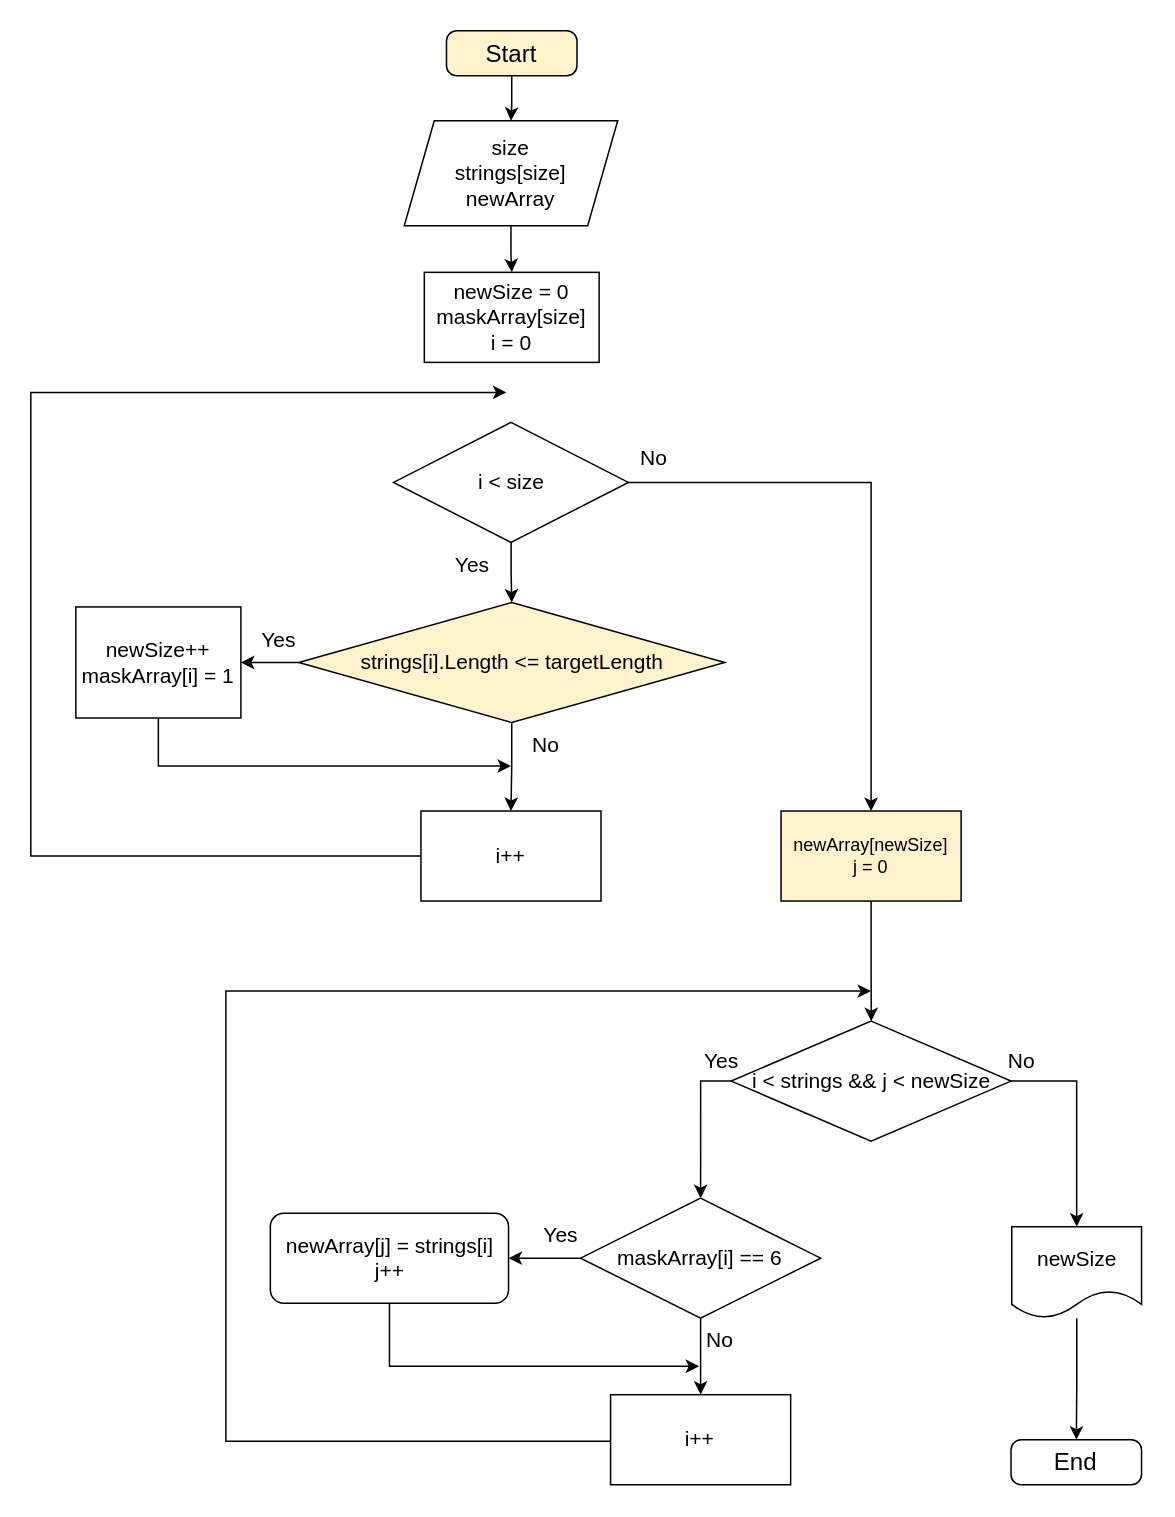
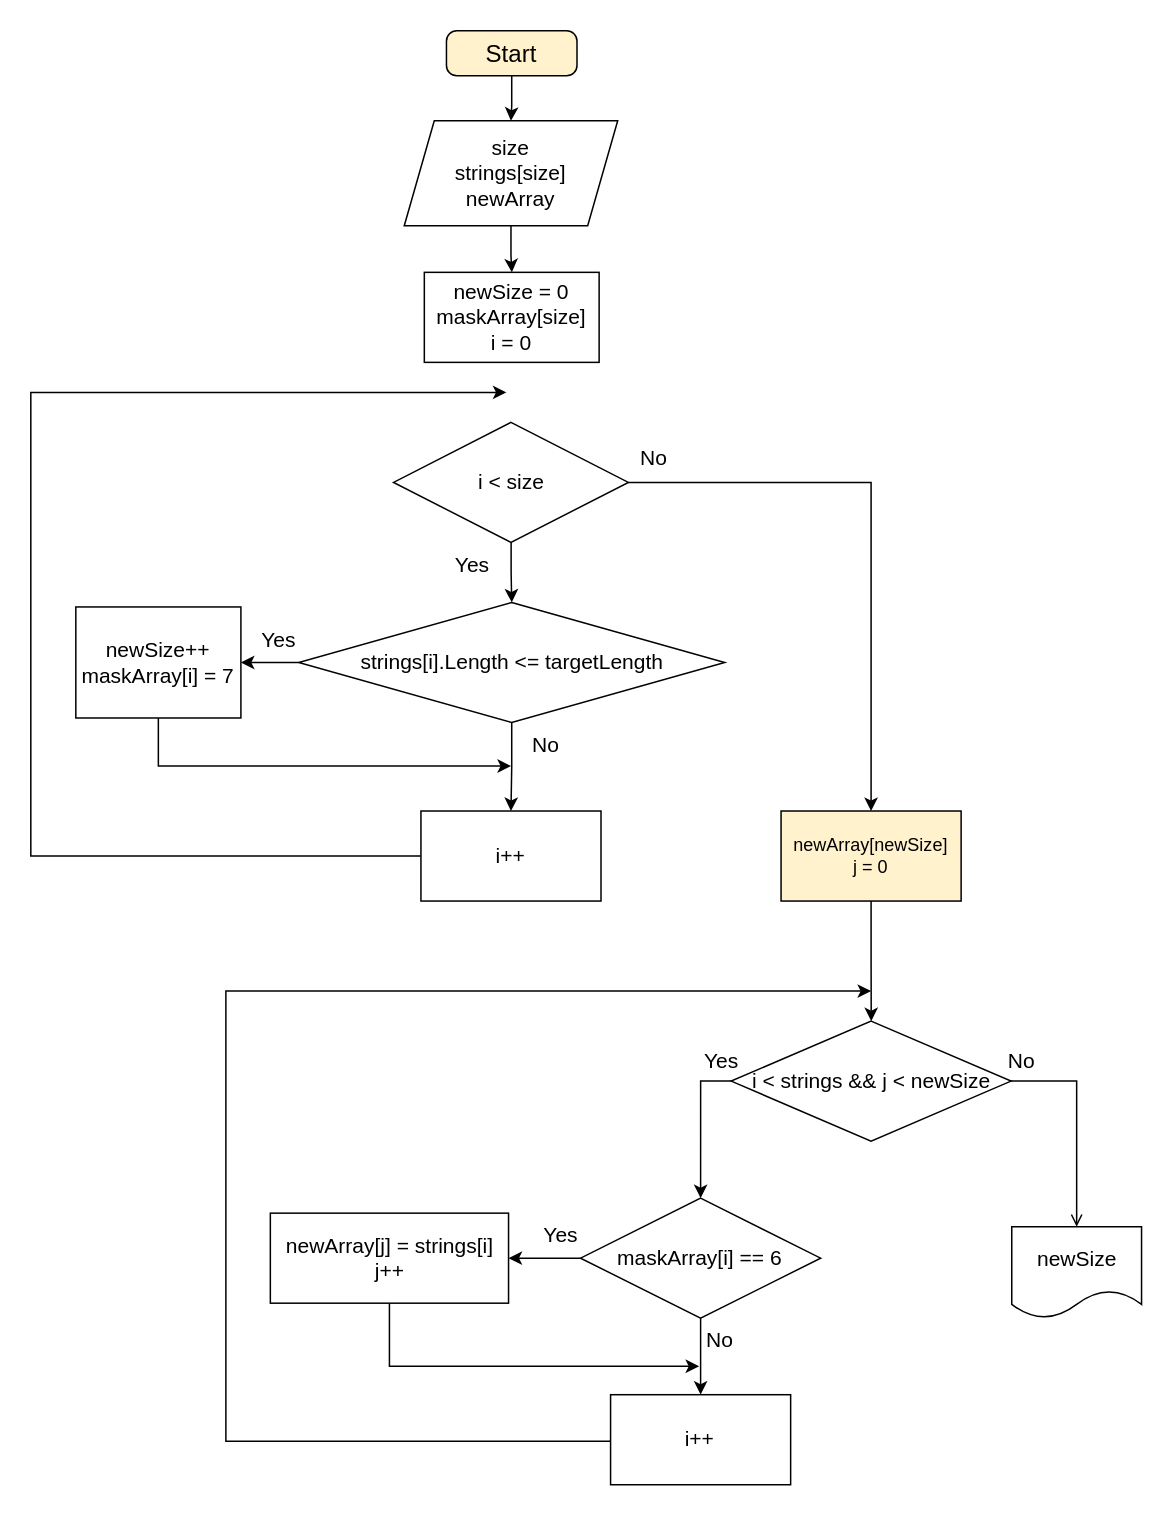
- <mxCell id="22" value="newSize++&lt;br&gt;maskArray[i] = 1" style="whiteSpace=wrap;html=1;fontSize=14;" vertex="1" parent="1"><mxGeometry x="50" y="404" width="110.01" height="74" as="geometry" /></mxCell>
+ <mxCell id="22" value="newSize++&lt;br&gt;maskArray[i] = 7" style="whiteSpace=wrap;html=1;fontSize=14;" vertex="1" parent="1"><mxGeometry x="50" y="404" width="110.01" height="74" as="geometry" /></mxCell>
- <mxCell id="20" value="strings[i].Length &amp;lt;= targetLength" style="rhombus;whiteSpace=wrap;html=1;fontSize=14;fillColor=#fff2cc;" vertex="1" parent="1"><mxGeometry x="198.56" y="401" width="283.88" height="80" as="geometry" /></mxCell>
+ <mxCell id="20" value="strings[i].Length &amp;lt;= targetLength" style="rhombus;whiteSpace=wrap;html=1;fontSize=14;" vertex="1" parent="1"><mxGeometry x="198.56" y="401" width="283.88" height="80" as="geometry" /></mxCell>
- <mxCell id="28" style="edgeStyle=orthogonalEdgeStyle;rounded=0;orthogonalLoop=1;jettySize=auto;html=1;entryX=0.5;entryY=0;entryDx=0;entryDy=0;exitX=1;exitY=0.5;exitDx=0;exitDy=0;" edge="1" parent="1" source="29" target="12"><mxGeometry relative="1" as="geometry" /></mxCell>
+ <mxCell id="28" style="edgeStyle=orthogonalEdgeStyle;rounded=0;orthogonalLoop=1;jettySize=auto;html=1;entryX=0.5;entryY=0;entryDx=0;entryDy=0;exitX=1;exitY=0.5;exitDx=0;exitDy=0;endArrow=open;" edge="1" parent="1" source="29" target="12"><mxGeometry relative="1" as="geometry" /></mxCell>
- <mxCell id="36" value="newArray[j] = strings[i]&lt;br&gt;j++" style="whiteSpace=wrap;html=1;fontSize=14;rounded=1;" vertex="1" parent="1"><mxGeometry x="179.63" y="808" width="158.75" height="60" as="geometry" /></mxCell>
+ <mxCell id="36" value="newArray[j] = strings[i]&lt;br&gt;j++" style="whiteSpace=wrap;html=1;fontSize=14;" vertex="1" parent="1"><mxGeometry x="179.63" y="808" width="158.75" height="60" as="geometry" /></mxCell>
- <mxCell id="11" value="" style="edgeStyle=orthogonalEdgeStyle;rounded=0;orthogonalLoop=1;jettySize=auto;html=1;fontSize=14;" edge="1" parent="1" source="12" target="4"><mxGeometry relative="1" as="geometry" /></mxCell>
- <mxCell id="4" value="&lt;font size=&quot;3&quot;&gt;End&lt;br&gt;&lt;/font&gt;" style="rounded=1;whiteSpace=wrap;html=1;arcSize=23;" vertex="1" parent="1"><mxGeometry x="673.25" y="959" width="87" height="30" as="geometry" /></mxCell>
